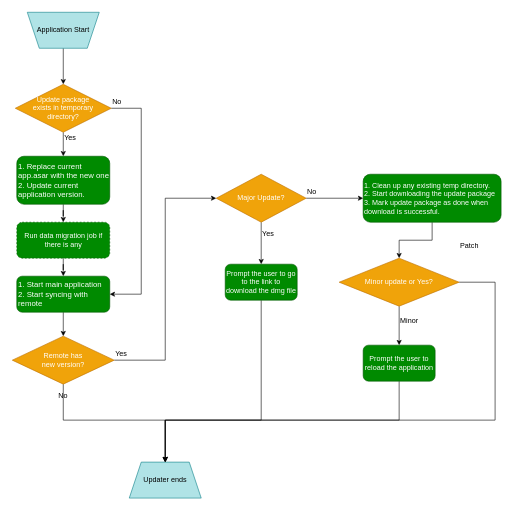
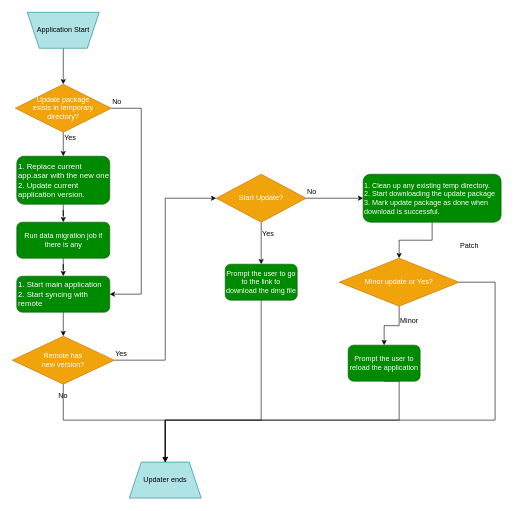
- <mxCell id="22" value="Major Update?" style="rhombus;whiteSpace=wrap;html=1;fillColor=#f0a30a;strokeColor=#BD7000;fontColor=#ffffff;align=center;" parent="1" vertex="1"><mxGeometry x="360" y="290" width="150" height="80" as="geometry" /></mxCell>
+ <mxCell id="22" value="Start Update?" style="rhombus;whiteSpace=wrap;html=1;fillColor=#f0a30a;strokeColor=#BD7000;fontColor=#ffffff;align=center;" parent="1" vertex="1"><mxGeometry x="360" y="290" width="150" height="80" as="geometry" /></mxCell>
- <mxCell id="11" value="Run data migration job if there is any" style="rounded=1;whiteSpace=wrap;html=1;fillColor=#008a00;strokeColor=#005700;fontColor=#ffffff;align=center;dashed=1;" parent="1" vertex="1"><mxGeometry x="27.5" y="370" width="155" height="60" as="geometry" /></mxCell>
+ <mxCell id="11" value="Run data migration job if there is any" style="rounded=1;whiteSpace=wrap;html=1;fillColor=#008a00;strokeColor=#005700;fontColor=#ffffff;align=center;" parent="1" vertex="1"><mxGeometry x="27.5" y="370" width="155" height="60" as="geometry" /></mxCell>
- <mxCell id="34" value="Prompt the user to reload the application" style="rounded=1;whiteSpace=wrap;html=1;fillColor=#008a00;strokeColor=#005700;fontColor=#ffffff;align=center;" parent="1" vertex="1"><mxGeometry x="605" y="575" width="120" height="60" as="geometry" /></mxCell>
+ <mxCell id="34" value="Prompt the user to reload the application" style="rounded=1;whiteSpace=wrap;html=1;fillColor=#008a00;strokeColor=#005700;fontColor=#ffffff;align=center;" parent="1" vertex="1"><mxGeometry x="580" y="575" width="120" height="60" as="geometry" /></mxCell>
